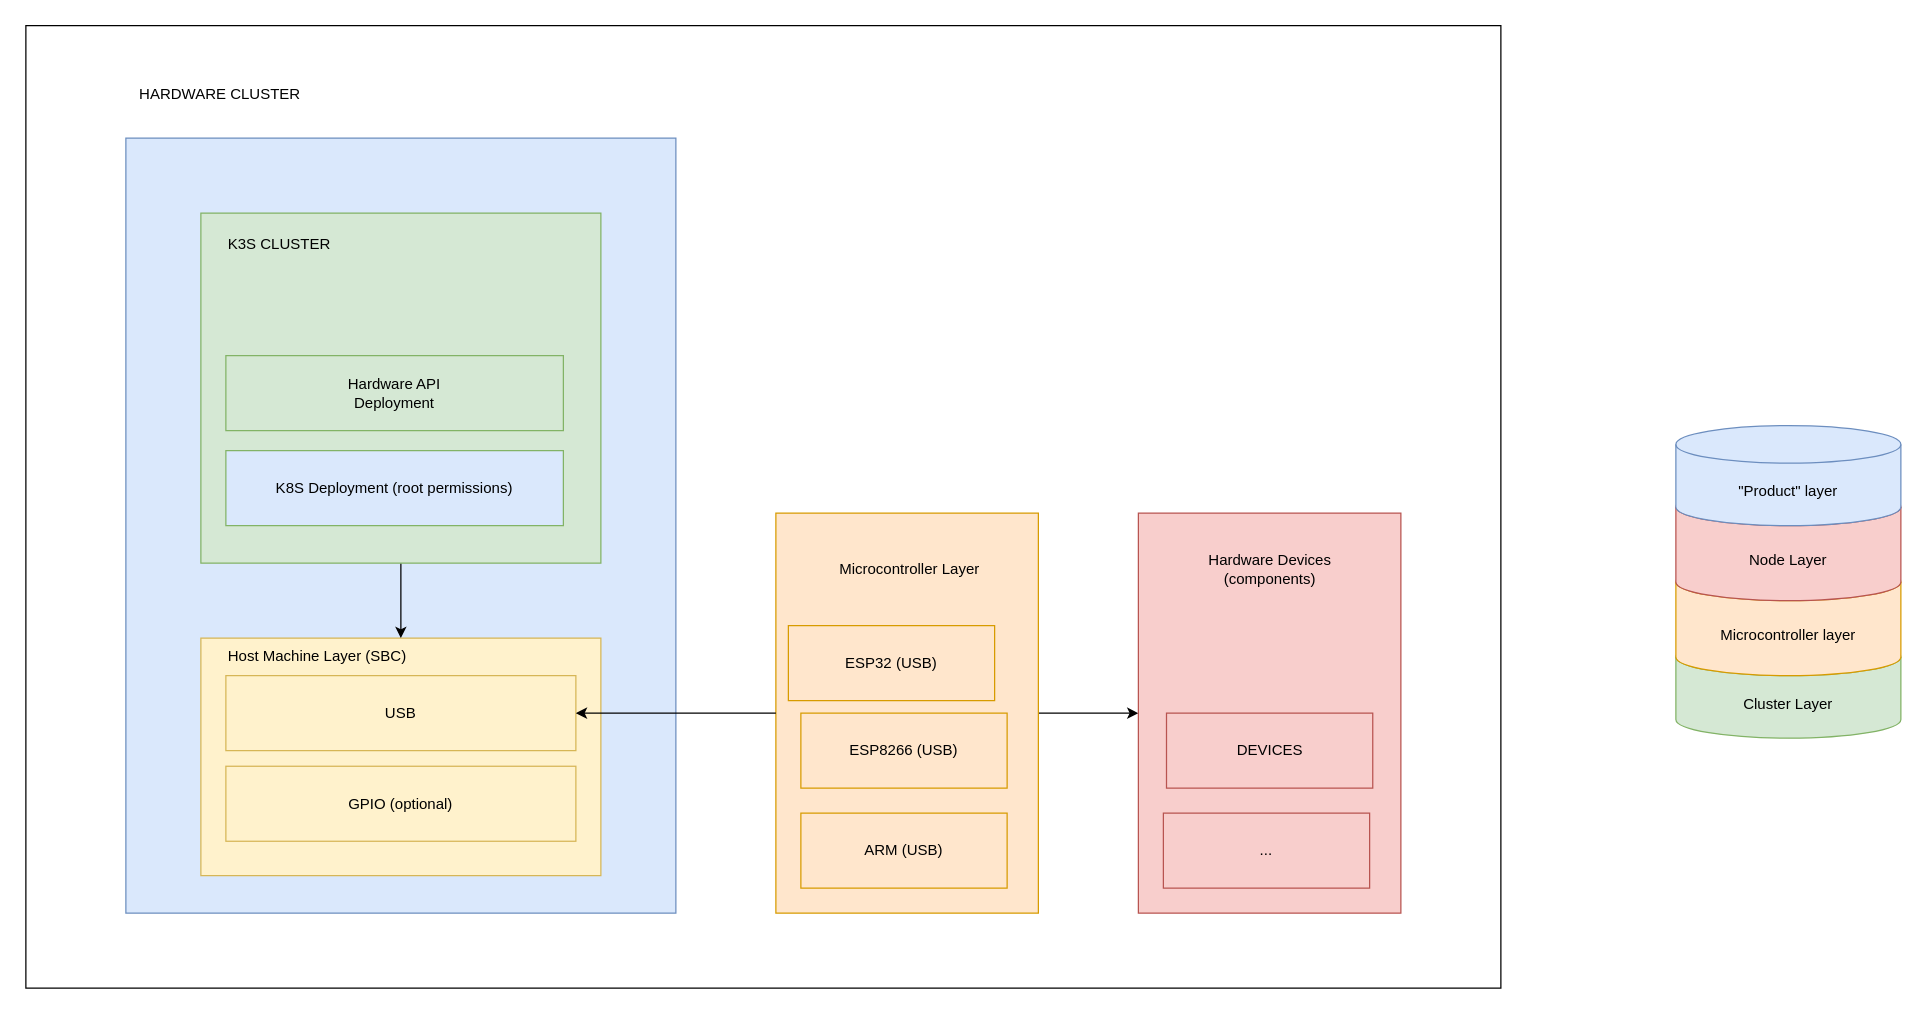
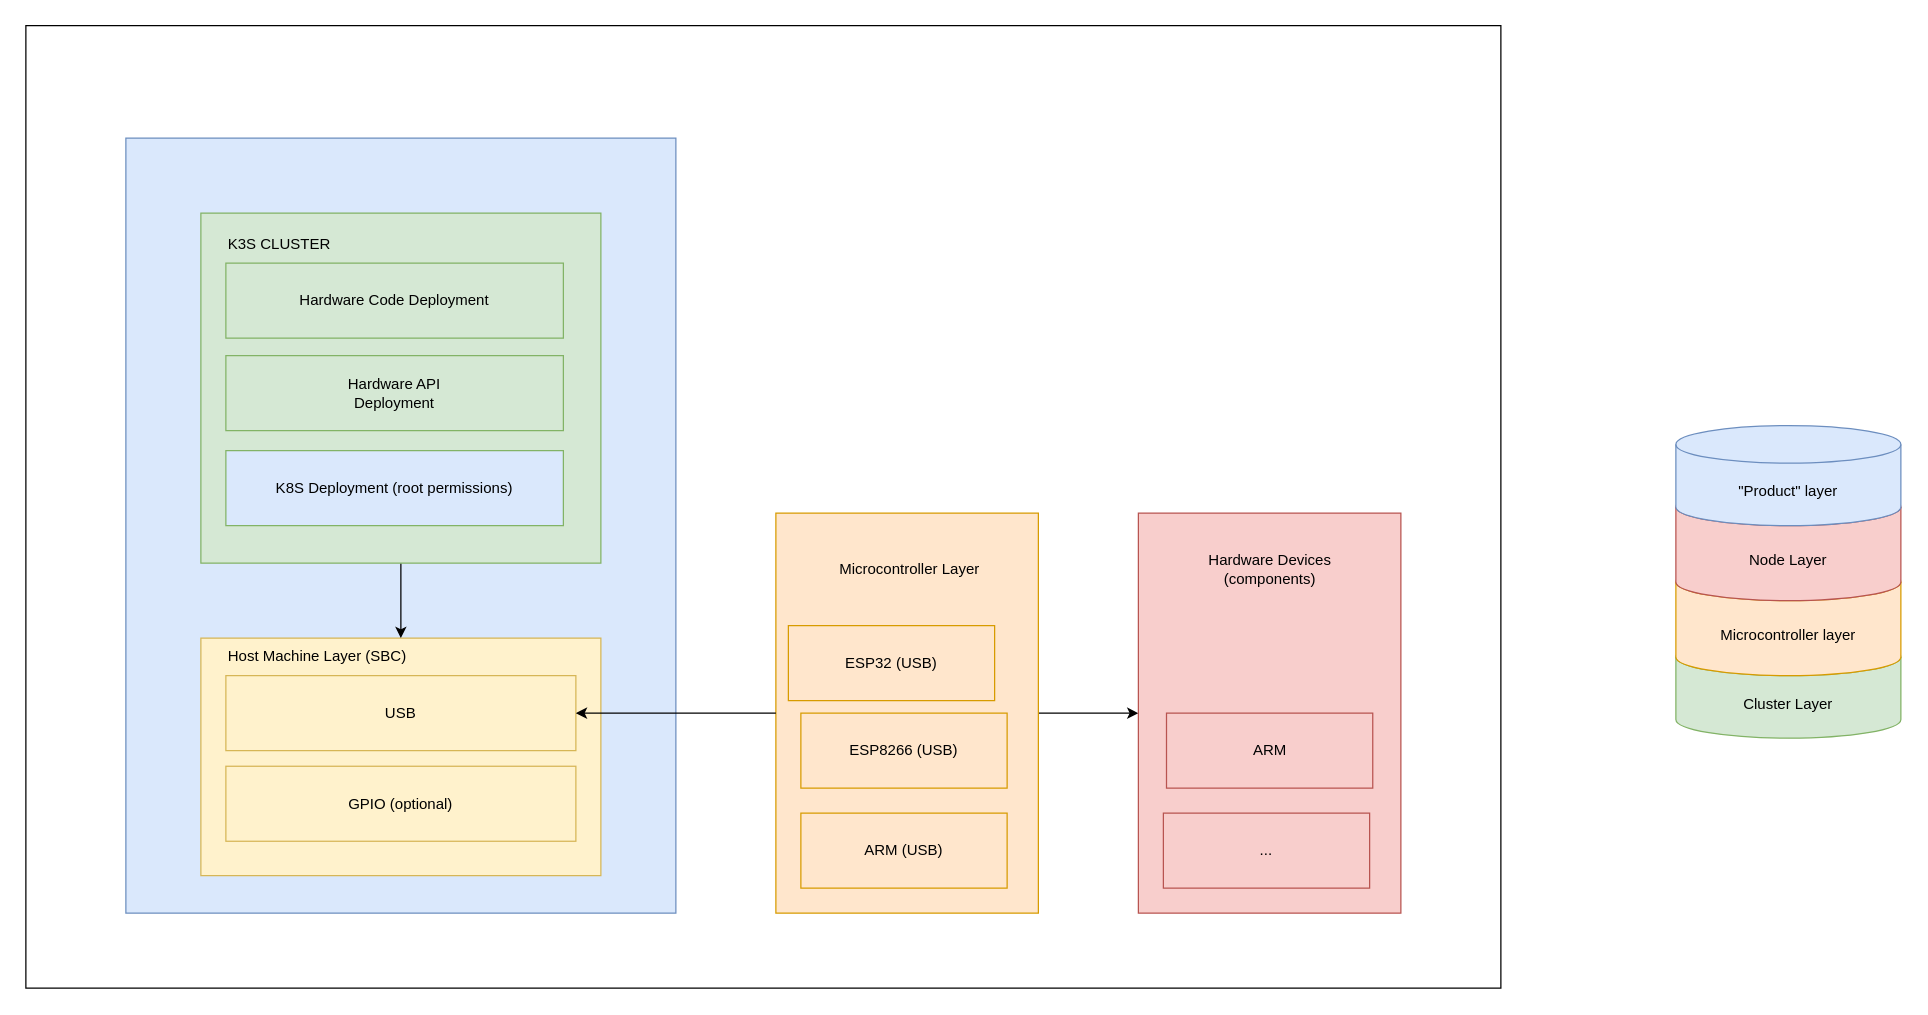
- <mxCell id="25" value="HARDWARE CLUSTER" style="text;html=1;align=center;verticalAlign=middle;resizable=0;points=[];autosize=1;strokeColor=none;fillColor=none;" parent="1" vertex="1"><mxGeometry x="100" y="60" width="150" height="30" as="geometry" /></mxCell>
+ <mxCell id="18" value="Hardware Code Deployment" style="whiteSpace=wrap;html=1;fillColor=#d5e8d4;strokeColor=#82b366;" parent="1" vertex="1"><mxGeometry x="180" y="210" width="270" height="60" as="geometry" /></mxCell>
- <mxCell id="16" value="DEVICES" style="whiteSpace=wrap;html=1;fillColor=#f8cecc;strokeColor=#b85450;" parent="1" vertex="1"><mxGeometry x="932.5" y="570" width="165" height="60" as="geometry" /></mxCell>
+ <mxCell id="16" value="ARM" style="whiteSpace=wrap;html=1;fillColor=#f8cecc;strokeColor=#b85450;" parent="1" vertex="1"><mxGeometry x="932.5" y="570" width="165" height="60" as="geometry" /></mxCell>
